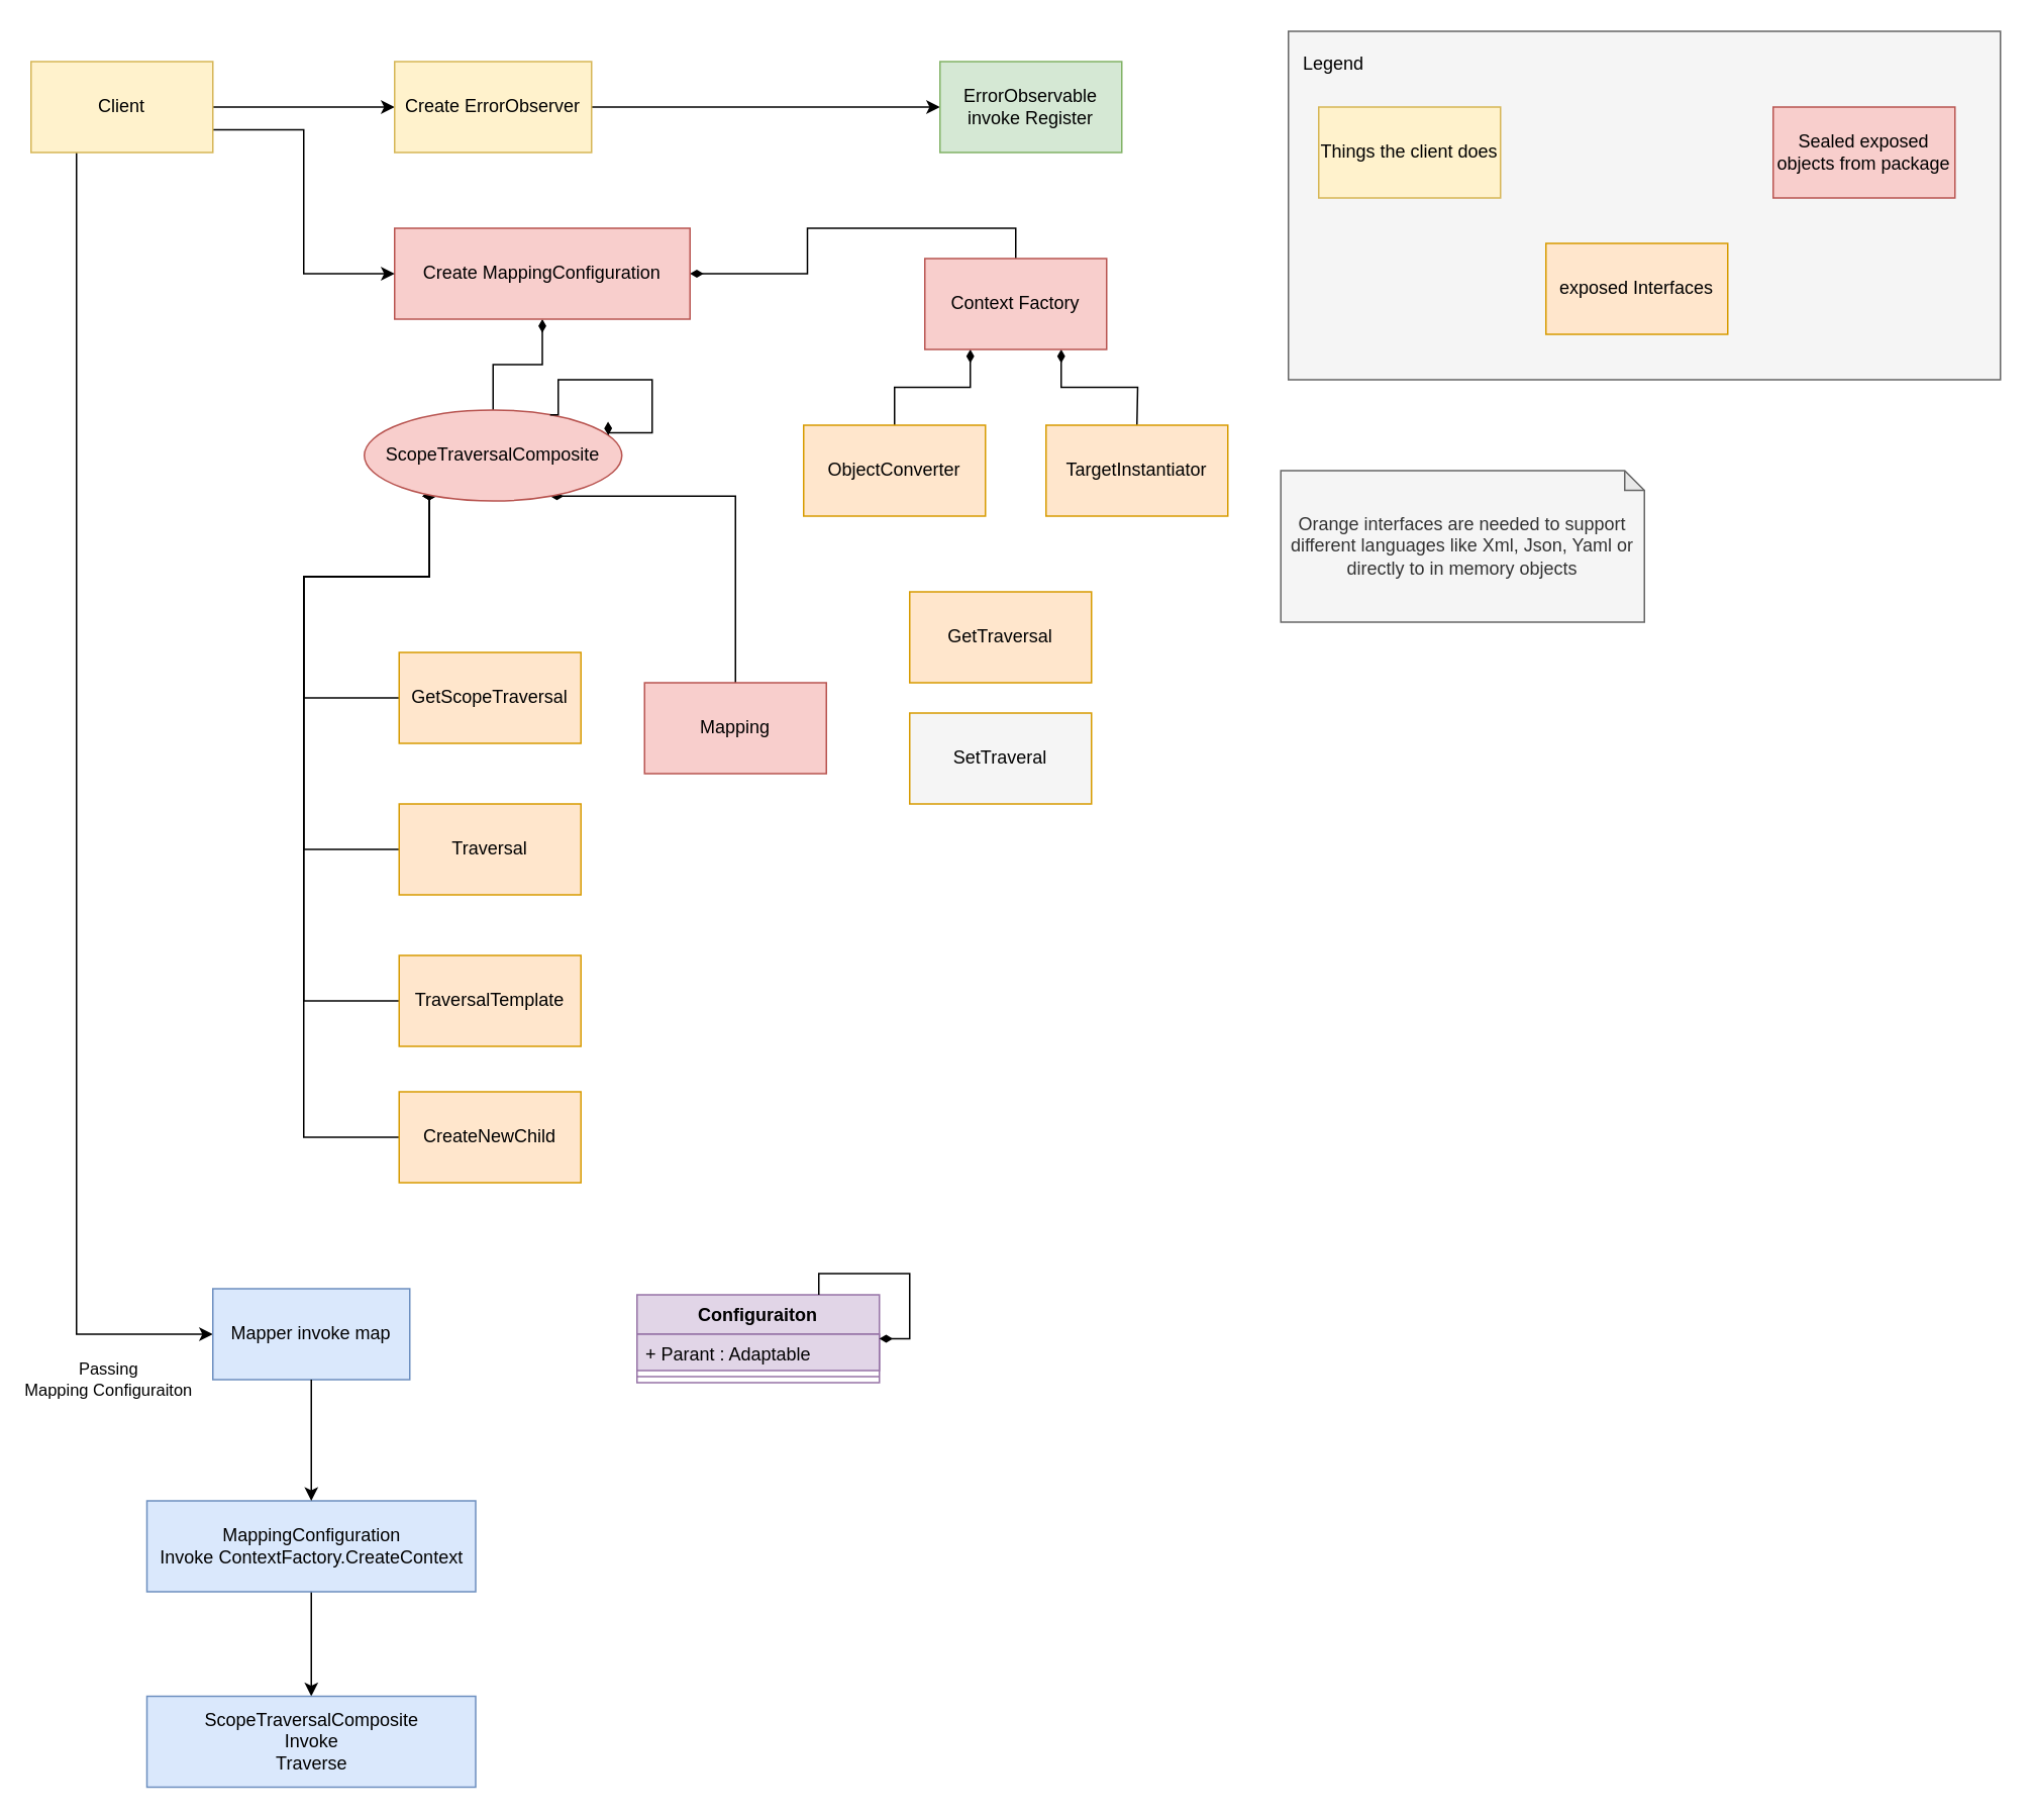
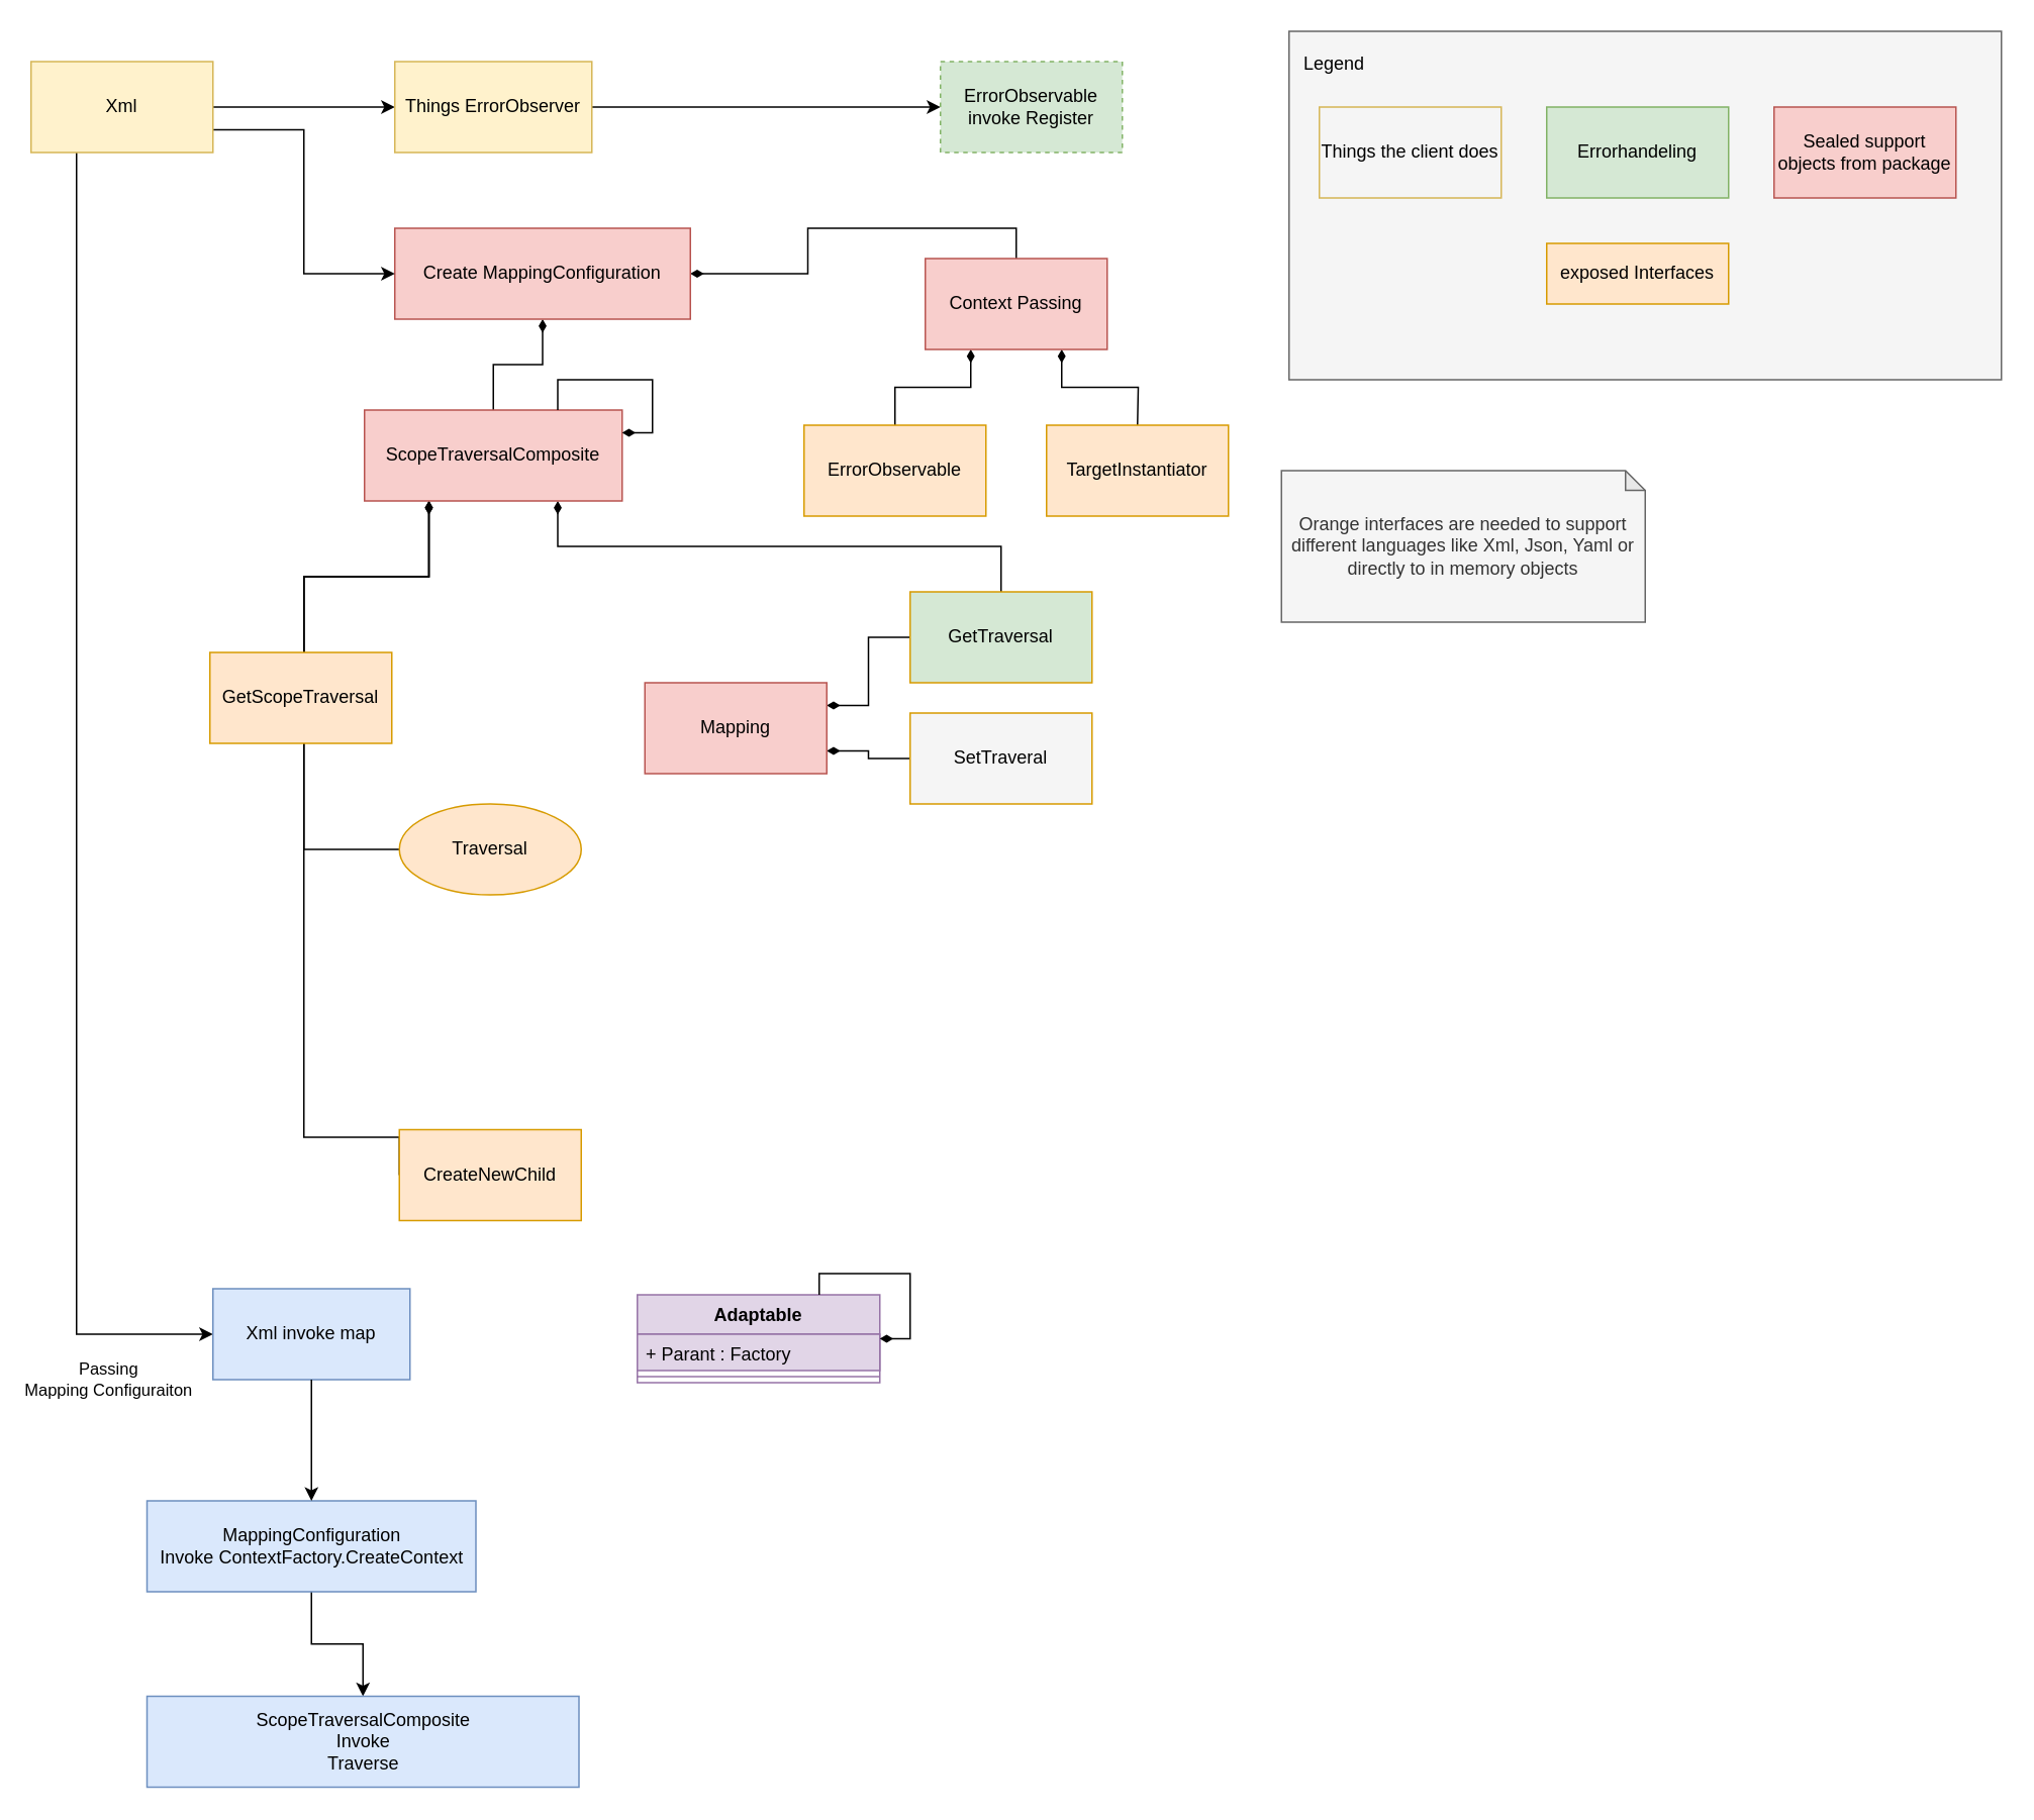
- <mxCell id="8" value="Client" style="rounded=0;whiteSpace=wrap;html=1;fillColor=#fff2cc;strokeColor=#d6b656;" vertex="1" parent="1"><mxGeometry x="20" y="40" width="120" height="60" as="geometry" /></mxCell>
+ <mxCell id="8" value="Xml" style="rounded=0;whiteSpace=wrap;html=1;fillColor=#fff2cc;strokeColor=#d6b656;" vertex="1" parent="1"><mxGeometry x="20" y="40" width="120" height="60" as="geometry" /></mxCell>
- <mxCell id="10" value="Create ErrorObserver" style="rounded=0;whiteSpace=wrap;html=1;fillColor=#fff2cc;strokeColor=#d6b656;" vertex="1" parent="1"><mxGeometry x="260" y="40" width="130" height="60" as="geometry" /></mxCell>
+ <mxCell id="10" value="Things ErrorObserver" style="rounded=0;whiteSpace=wrap;html=1;fillColor=#fff2cc;strokeColor=#d6b656;" vertex="1" parent="1"><mxGeometry x="260" y="40" width="130" height="60" as="geometry" /></mxCell>
- <mxCell id="11" value="ErrorObservable&lt;br&gt;invoke Register" style="rounded=0;whiteSpace=wrap;html=1;fillColor=#d5e8d4;strokeColor=#82b366;" vertex="1" parent="1"><mxGeometry x="620" y="40" width="120" height="60" as="geometry" /></mxCell>
+ <mxCell id="11" value="ErrorObservable&lt;br&gt;invoke Register" style="rounded=0;whiteSpace=wrap;html=1;fillColor=#d5e8d4;strokeColor=#82b366;dashed=1;" vertex="1" parent="1"><mxGeometry x="620" y="40" width="120" height="60" as="geometry" /></mxCell>
- <mxCell id="36" value="Things the client does" style="rounded=0;whiteSpace=wrap;html=1;fillColor=#fff2cc;strokeColor=#d6b656;" vertex="1" parent="1"><mxGeometry x="870" y="70" width="120" height="60" as="geometry" /></mxCell>
+ <mxCell id="36" value="Things the client does" style="rounded=0;whiteSpace=wrap;html=1;fillColor=#f5f5f5;strokeColor=#d6b656;" vertex="1" parent="1"><mxGeometry x="870" y="70" width="120" height="60" as="geometry" /></mxCell>
+ <mxCell id="37" value="Errorhandeling" style="rounded=0;whiteSpace=wrap;html=1;fillColor=#d5e8d4;strokeColor=#82b366;" vertex="1" parent="1"><mxGeometry x="1020" y="70" width="120" height="60" as="geometry" /></mxCell>
- <mxCell id="38" value="Sealed exposed objects from package" style="rounded=0;whiteSpace=wrap;html=1;fillColor=#f8cecc;strokeColor=#b85450;" vertex="1" parent="1"><mxGeometry x="1170" y="70" width="120" height="60" as="geometry" /></mxCell>
+ <mxCell id="38" value="Sealed support objects from package" style="rounded=0;whiteSpace=wrap;html=1;fillColor=#f8cecc;strokeColor=#b85450;" vertex="1" parent="1"><mxGeometry x="1170" y="70" width="120" height="60" as="geometry" /></mxCell>
- <mxCell id="39" value="exposed Interfaces" style="rounded=0;whiteSpace=wrap;html=1;fillColor=#ffe6cc;strokeColor=#d79b00;" vertex="1" parent="1"><mxGeometry x="1020" y="160" width="120" height="60" as="geometry" /></mxCell>
+ <mxCell id="39" value="exposed Interfaces" style="rounded=0;whiteSpace=wrap;html=1;fillColor=#ffe6cc;strokeColor=#d79b00;" vertex="1" parent="1"><mxGeometry x="1020" y="160" width="120" height="40" as="geometry" /></mxCell>
- <mxCell id="15" value="Context Factory" style="rounded=0;whiteSpace=wrap;html=1;fillColor=#f8cecc;strokeColor=#b85450;" vertex="1" parent="1"><mxGeometry x="610" y="170" width="120" height="60" as="geometry" /></mxCell>
+ <mxCell id="15" value="Context Passing" style="rounded=0;whiteSpace=wrap;html=1;fillColor=#f8cecc;strokeColor=#b85450;" vertex="1" parent="1"><mxGeometry x="610" y="170" width="120" height="60" as="geometry" /></mxCell>
- <mxCell id="21" value="ScopeTraversalComposite" style="ellipse;whiteSpace=wrap;html=1;fillColor=#f8cecc;strokeColor=#b85450;" vertex="1" parent="1"><mxGeometry x="240" y="270" width="170" height="60" as="geometry" /></mxCell>
+ <mxCell id="21" value="ScopeTraversalComposite" style="rounded=0;whiteSpace=wrap;html=1;fillColor=#f8cecc;strokeColor=#b85450;" vertex="1" parent="1"><mxGeometry x="240" y="270" width="170" height="60" as="geometry" /></mxCell>
- <mxCell id="22" value="ObjectConverter" style="rounded=0;whiteSpace=wrap;html=1;fillColor=#ffe6cc;strokeColor=#d79b00;" vertex="1" parent="1"><mxGeometry x="530" y="280" width="120" height="60" as="geometry" /></mxCell>
+ <mxCell id="22" value="ErrorObservable" style="rounded=0;whiteSpace=wrap;html=1;fillColor=#ffe6cc;strokeColor=#d79b00;" vertex="1" parent="1"><mxGeometry x="530" y="280" width="120" height="60" as="geometry" /></mxCell>
- <mxCell id="16" style="edgeStyle=orthogonalEdgeStyle;rounded=0;orthogonalLoop=1;jettySize=auto;html=1;exitX=0.75;exitY=1;exitDx=0;exitDy=0;startArrow=diamondThin;startFill=1;endArrow=none;endFill=0;" edge="1" parent="1" source="21" target="27"><mxGeometry relative="1" as="geometry" /></mxCell>
+ <mxCell id="16" style="edgeStyle=orthogonalEdgeStyle;rounded=0;orthogonalLoop=1;jettySize=auto;html=1;exitX=0.75;exitY=1;exitDx=0;exitDy=0;startArrow=diamondThin;startFill=1;endArrow=none;endFill=0;" edge="1" parent="1" source="21" target="28"><mxGeometry relative="1" as="geometry" /></mxCell>
- <mxCell id="28" value="GetTraversal" style="rounded=0;whiteSpace=wrap;html=1;fillColor=#ffe6cc;strokeColor=#d79b00;" vertex="1" parent="1"><mxGeometry x="600" y="390" width="120" height="60" as="geometry" /></mxCell>
+ <mxCell id="28" value="GetTraversal" style="rounded=0;whiteSpace=wrap;html=1;fillColor=#d5e8d4;strokeColor=#d79b00;" vertex="1" parent="1"><mxGeometry x="600" y="390" width="120" height="60" as="geometry" /></mxCell>
+ <mxCell id="25" style="edgeStyle=orthogonalEdgeStyle;rounded=0;orthogonalLoop=1;jettySize=auto;html=1;exitX=1;exitY=0.25;exitDx=0;exitDy=0;entryX=0;entryY=0.5;entryDx=0;entryDy=0;startArrow=diamondThin;startFill=1;endArrow=none;endFill=0;" edge="1" parent="1" source="27" target="28"><mxGeometry relative="1" as="geometry" /></mxCell>
- <mxCell id="30" value="GetScopeTraversal" style="rounded=0;whiteSpace=wrap;html=1;fillColor=#ffe6cc;strokeColor=#d79b00;" vertex="1" parent="1"><mxGeometry x="263" y="430" width="120" height="60" as="geometry" /></mxCell>
+ <mxCell id="30" value="GetScopeTraversal" style="rounded=0;whiteSpace=wrap;html=1;fillColor=#ffe6cc;strokeColor=#d79b00;" vertex="1" parent="1"><mxGeometry x="138" y="430" width="120" height="60" as="geometry" /></mxCell>
+ <mxCell id="26" style="edgeStyle=orthogonalEdgeStyle;rounded=0;orthogonalLoop=1;jettySize=auto;html=1;exitX=1;exitY=0.75;exitDx=0;exitDy=0;entryX=0;entryY=0.5;entryDx=0;entryDy=0;startArrow=diamondThin;startFill=1;endArrow=none;endFill=0;" edge="1" parent="1" source="27" target="29"><mxGeometry relative="1" as="geometry" /></mxCell>
- <mxCell id="31" value="Traversal" style="rounded=0;whiteSpace=wrap;html=1;fillColor=#ffe6cc;strokeColor=#d79b00;" vertex="1" parent="1"><mxGeometry x="263" y="530" width="120" height="60" as="geometry" /></mxCell>
+ <mxCell id="31" value="Traversal" style="ellipse;whiteSpace=wrap;html=1;fillColor=#ffe6cc;strokeColor=#d79b00;" vertex="1" parent="1"><mxGeometry x="263" y="530" width="120" height="60" as="geometry" /></mxCell>
- <mxCell id="18" style="edgeStyle=orthogonalEdgeStyle;rounded=0;orthogonalLoop=1;jettySize=auto;html=1;exitX=0.25;exitY=1;exitDx=0;exitDy=0;entryX=0;entryY=0.5;entryDx=0;entryDy=0;startArrow=diamondThin;startFill=1;endArrow=none;endFill=0;" edge="1" parent="1" source="21" target="32"><mxGeometry relative="1" as="geometry"><Array as="points"><mxPoint x="283" y="380" /><mxPoint x="200" y="380" /><mxPoint x="200" y="660" /></Array></mxGeometry></mxCell>
- <mxCell id="32" value="TraversalTemplate" style="rounded=0;whiteSpace=wrap;html=1;fillColor=#ffe6cc;strokeColor=#d79b00;" vertex="1" parent="1"><mxGeometry x="263" y="630" width="120" height="60" as="geometry" /></mxCell>
- <mxCell id="33" value="CreateNewChild" style="rounded=0;whiteSpace=wrap;html=1;fillColor=#ffe6cc;strokeColor=#d79b00;" vertex="1" parent="1"><mxGeometry x="263" y="720" width="120" height="60" as="geometry" /></mxCell>
+ <mxCell id="33" value="CreateNewChild" style="rounded=0;whiteSpace=wrap;html=1;fillColor=#ffe6cc;strokeColor=#d79b00;" vertex="1" parent="1"><mxGeometry x="263" y="745" width="120" height="60" as="geometry" /></mxCell>
- <mxCell id="41" value="Configuraiton" style="swimlane;fontStyle=1;align=center;verticalAlign=top;childLayout=stackLayout;horizontal=1;startSize=26;horizontalStack=0;resizeParent=1;resizeParentMax=0;resizeLast=0;collapsible=1;marginBottom=0;fillColor=#e1d5e7;strokeColor=#9673a6;" vertex="1" parent="1"><mxGeometry x="420" y="854" width="160" height="58" as="geometry" /></mxCell>
+ <mxCell id="41" value="Adaptable" style="swimlane;fontStyle=1;align=center;verticalAlign=top;childLayout=stackLayout;horizontal=1;startSize=26;horizontalStack=0;resizeParent=1;resizeParentMax=0;resizeLast=0;collapsible=1;marginBottom=0;fillColor=#e1d5e7;strokeColor=#9673a6;" vertex="1" parent="1"><mxGeometry x="420" y="854" width="160" height="58" as="geometry" /></mxCell>
- <mxCell id="12" value="Mapper invoke map" style="rounded=0;whiteSpace=wrap;html=1;fillColor=#dae8fc;strokeColor=#6c8ebf;" vertex="1" parent="1"><mxGeometry x="140" y="850" width="130" height="60" as="geometry" /></mxCell>
+ <mxCell id="12" value="Xml invoke map" style="rounded=0;whiteSpace=wrap;html=1;fillColor=#dae8fc;strokeColor=#6c8ebf;" vertex="1" parent="1"><mxGeometry x="140" y="850" width="130" height="60" as="geometry" /></mxCell>
- <mxCell id="42" value="+ Parant : Adaptable" style="text;strokeColor=#9673a6;fillColor=#e1d5e7;align=left;verticalAlign=top;spacingLeft=4;spacingRight=4;overflow=hidden;rotatable=0;points=[[0,0.5],[1,0.5]];portConstraint=eastwest;" vertex="1" parent="41"><mxGeometry y="26" width="160" height="24" as="geometry" /></mxCell>
+ <mxCell id="42" value="+ Parant : Factory" style="text;strokeColor=#9673a6;fillColor=#e1d5e7;align=left;verticalAlign=top;spacingLeft=4;spacingRight=4;overflow=hidden;rotatable=0;points=[[0,0.5],[1,0.5]];portConstraint=eastwest;" vertex="1" parent="41"><mxGeometry y="26" width="160" height="24" as="geometry" /></mxCell>
- <mxCell id="48" value="&lt;span style=&quot;white-space: normal&quot;&gt;ScopeTraversalComposite Invoke &lt;br&gt;Traverse&lt;/span&gt;" style="html=1;fillColor=#dae8fc;strokeColor=#6c8ebf;" vertex="1" parent="1"><mxGeometry x="96.5" y="1119" width="217" height="60" as="geometry" /></mxCell>
+ <mxCell id="48" value="&lt;span style=&quot;white-space: normal&quot;&gt;ScopeTraversalComposite Invoke &lt;br&gt;Traverse&lt;/span&gt;" style="html=1;fillColor=#dae8fc;strokeColor=#6c8ebf;" vertex="1" parent="1"><mxGeometry x="96.5" y="1119" width="285" height="60" as="geometry" /></mxCell>
